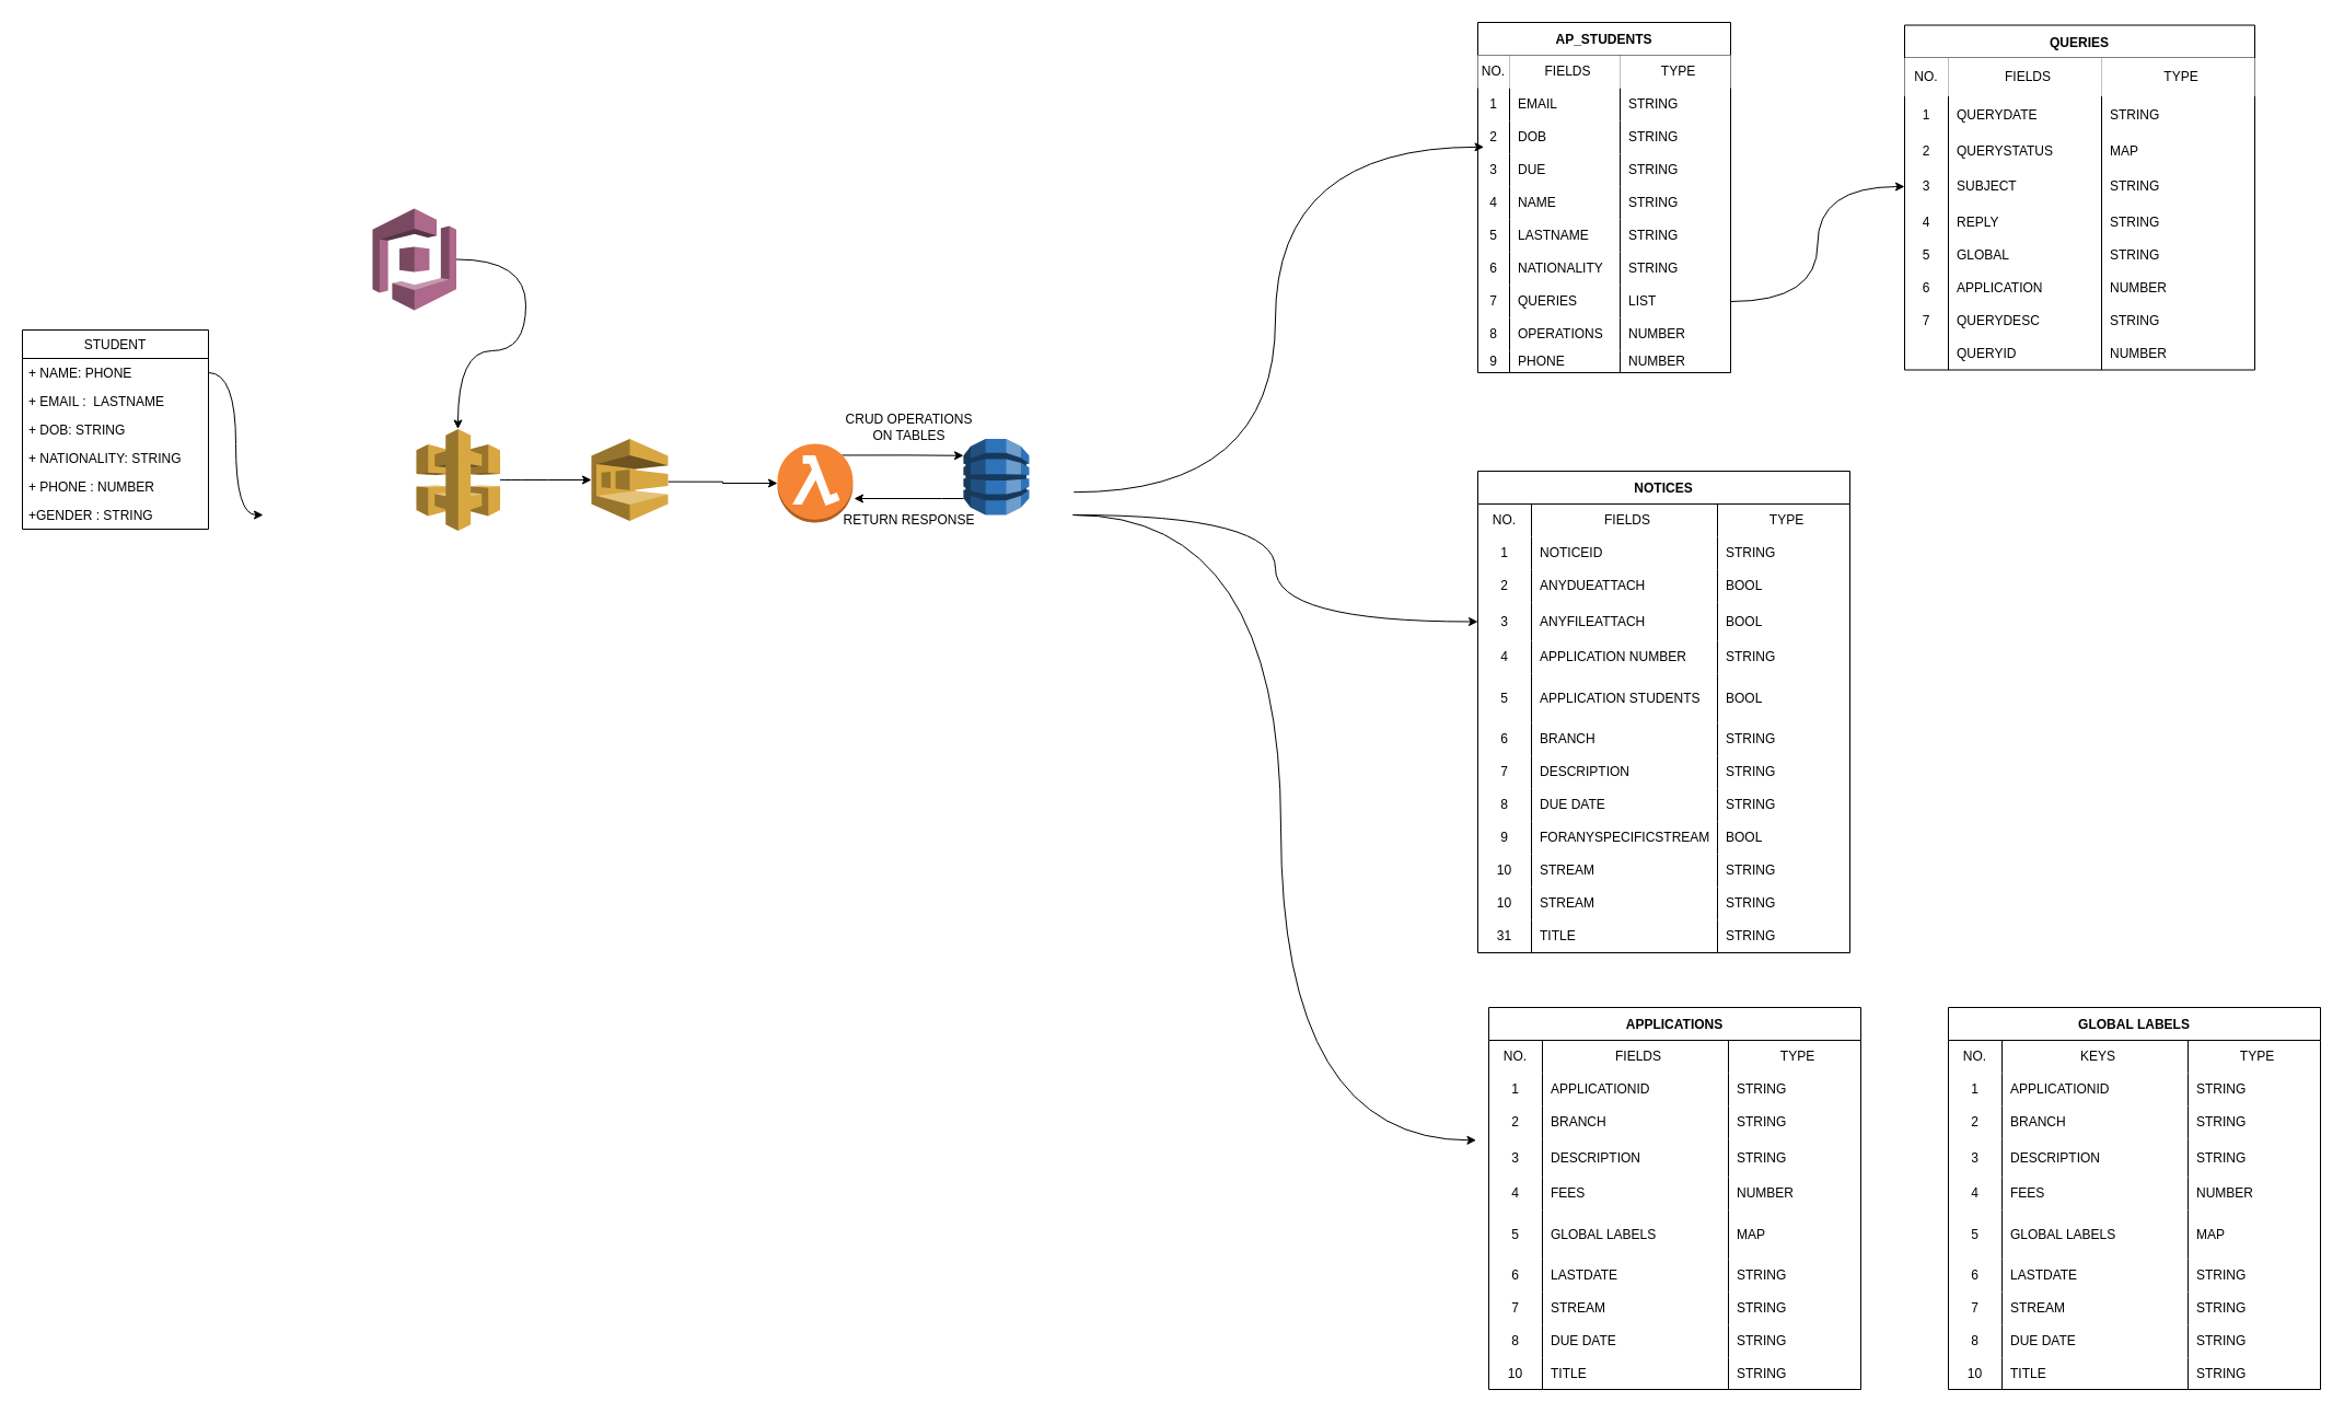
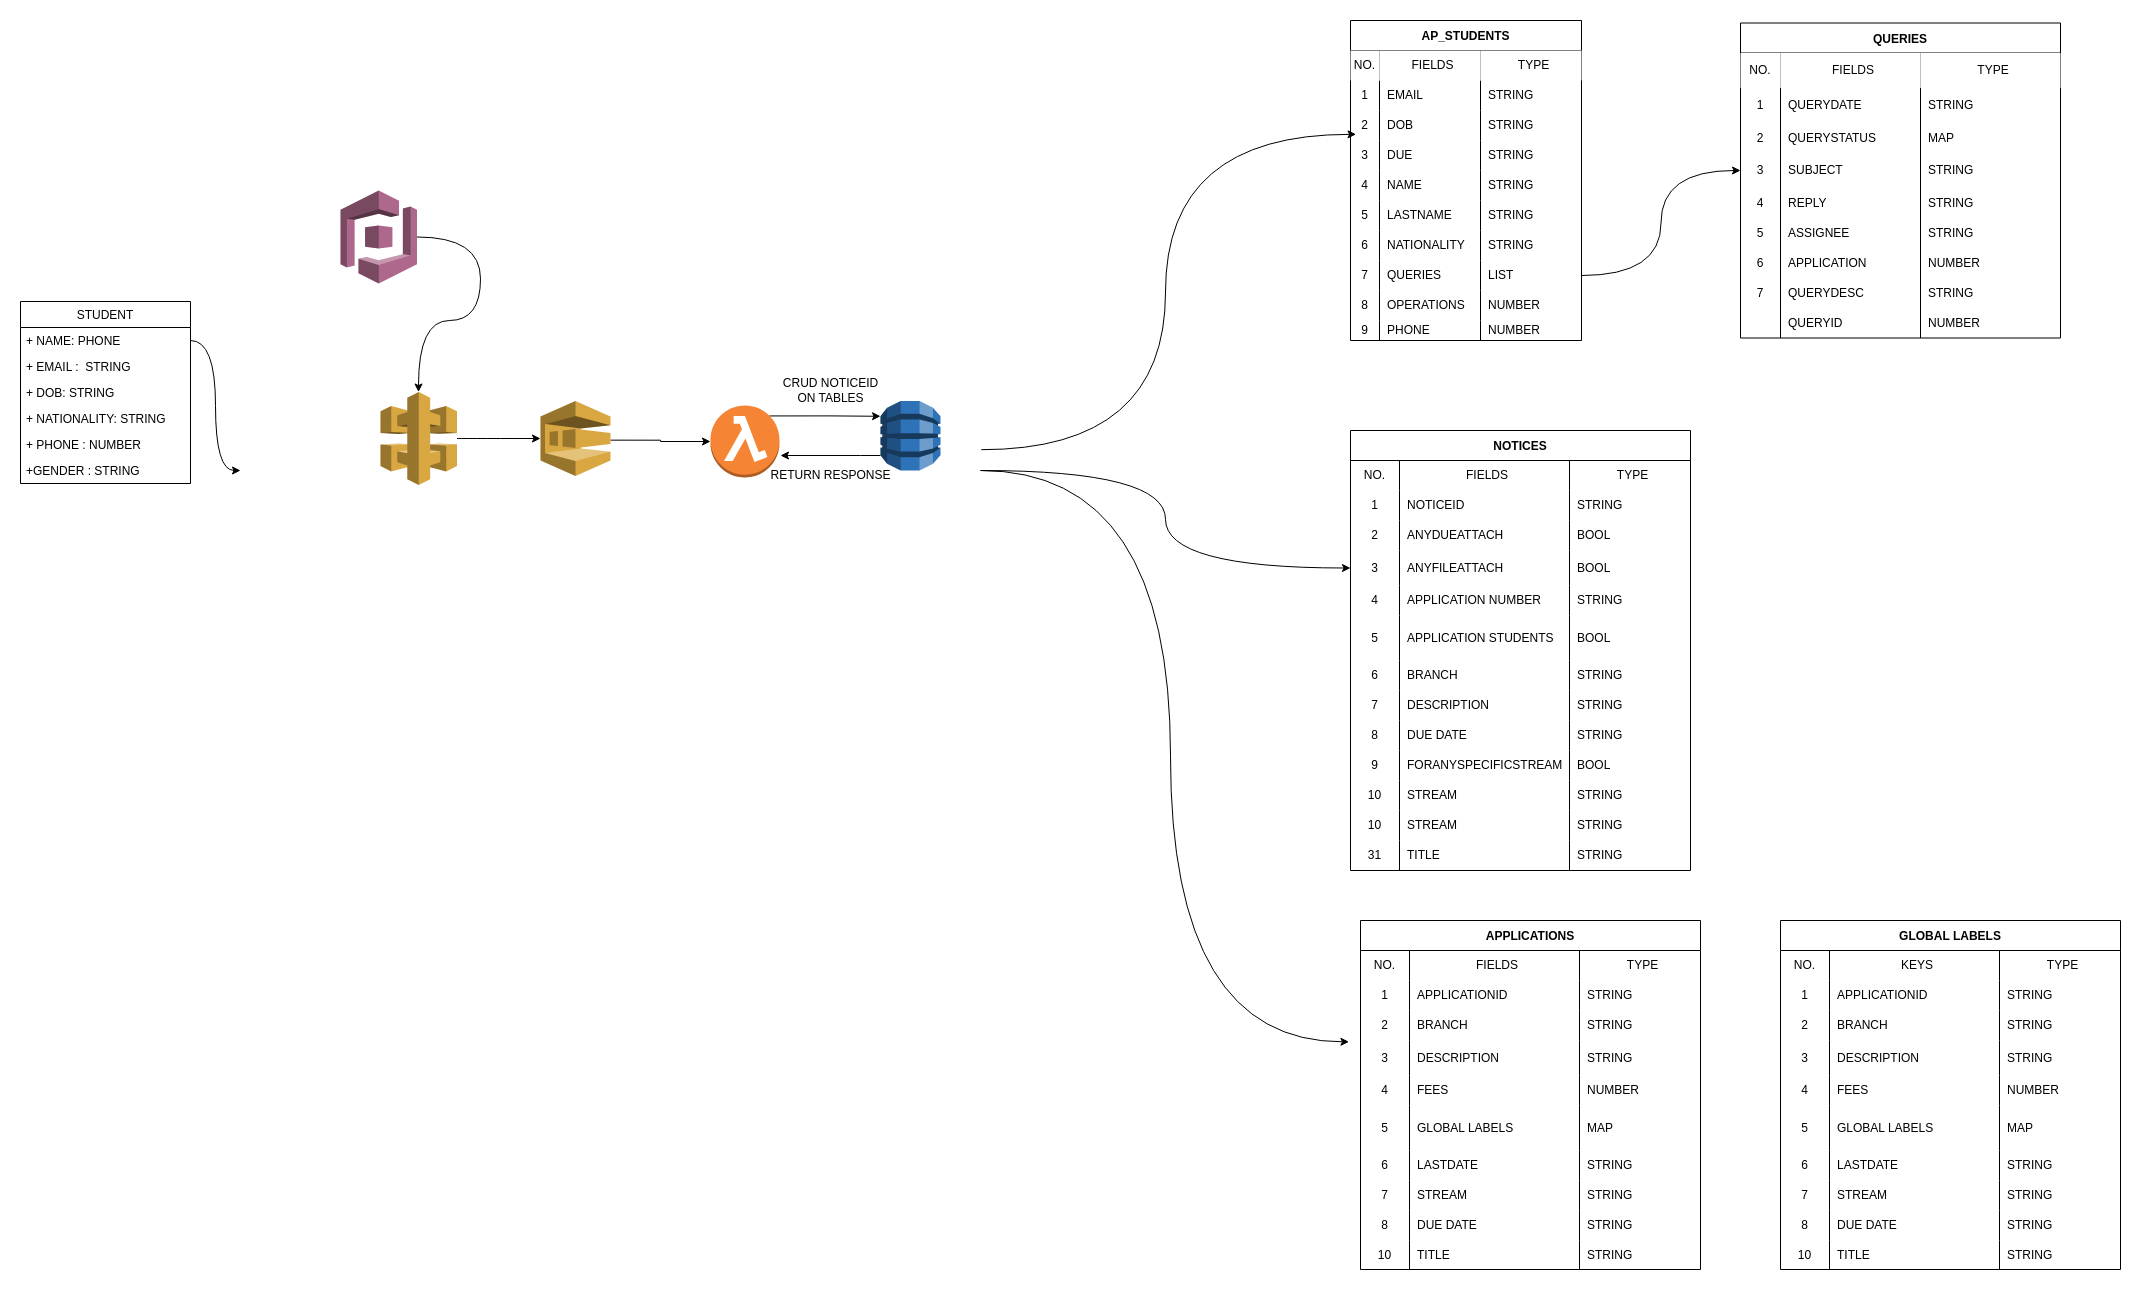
- <mxCell id="179" value="GLOBAL" style="shape=partialRectangle;html=1;whiteSpace=wrap;connectable=0;fillColor=none;top=0;left=0;bottom=0;right=0;align=left;spacingLeft=6;overflow=hidden;fontSize=12;" vertex="1" parent="177"><mxGeometry x="40" width="140" height="30" as="geometry"><mxRectangle width="140" height="30" as="alternateBounds" /></mxGeometry></mxCell>
+ <mxCell id="179" value="ASSIGNEE" style="shape=partialRectangle;html=1;whiteSpace=wrap;connectable=0;fillColor=none;top=0;left=0;bottom=0;right=0;align=left;spacingLeft=6;overflow=hidden;fontSize=12;" vertex="1" parent="177"><mxGeometry x="40" width="140" height="30" as="geometry"><mxRectangle width="140" height="30" as="alternateBounds" /></mxGeometry></mxCell>
- <mxCell id="14" value="+ EMAIL :  LASTNAME" style="text;strokeColor=none;fillColor=none;align=left;verticalAlign=top;spacingLeft=4;spacingRight=4;overflow=hidden;rotatable=0;points=[[0,0.5],[1,0.5]];portConstraint=eastwest;" vertex="1" parent="12"><mxGeometry y="52" width="170" height="26" as="geometry" /></mxCell>
+ <mxCell id="14" value="+ EMAIL :  STRING" style="text;strokeColor=none;fillColor=none;align=left;verticalAlign=top;spacingLeft=4;spacingRight=4;overflow=hidden;rotatable=0;points=[[0,0.5],[1,0.5]];portConstraint=eastwest;" vertex="1" parent="12"><mxGeometry y="52" width="170" height="26" as="geometry" /></mxCell>
- <mxCell id="19" value="CRUD OPERATIONS &lt;br&gt;ON TABLES" style="text;html=1;resizable=0;autosize=1;align=center;verticalAlign=middle;points=[];fillColor=none;strokeColor=none;rounded=0;" vertex="1" parent="1"><mxGeometry x="765" y="375" width="130" height="30" as="geometry" /></mxCell>
+ <mxCell id="19" value="CRUD NOTICEID &lt;br&gt;ON TABLES" style="text;html=1;resizable=0;autosize=1;align=center;verticalAlign=middle;points=[];fillColor=none;strokeColor=none;rounded=0;" vertex="1" parent="1"><mxGeometry x="765" y="375" width="130" height="30" as="geometry" /></mxCell>
